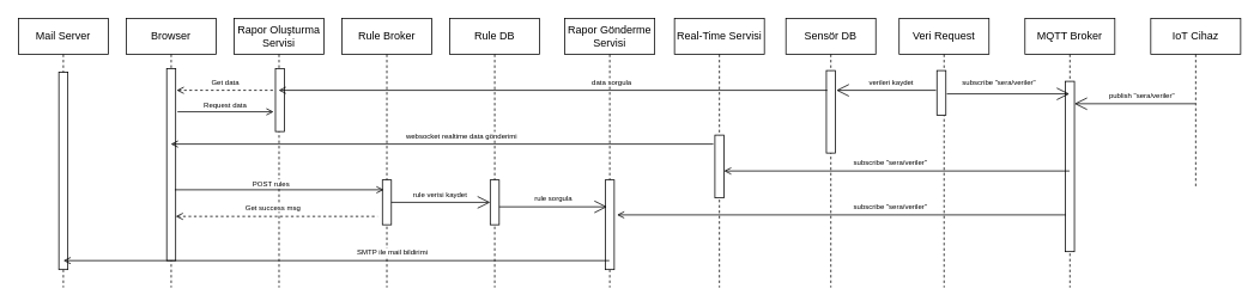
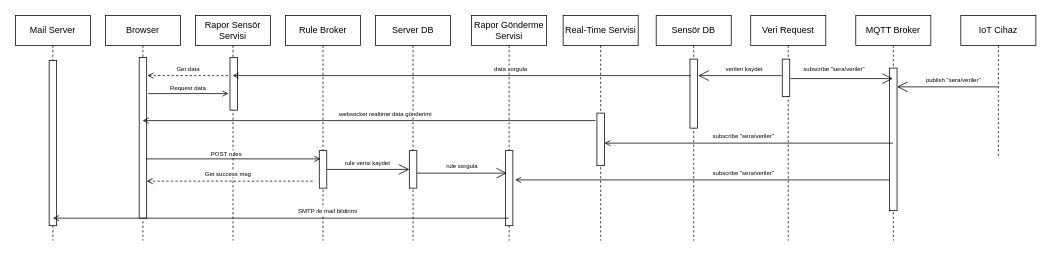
- <mxCell id="15" value="Rapor Oluşturma Servisi" style="shape=umlLifeline;perimeter=lifelinePerimeter;whiteSpace=wrap;html=1;container=1;dropTarget=0;collapsible=0;recursiveResize=0;outlineConnect=0;portConstraint=eastwest;newEdgeStyle={&quot;curved&quot;:0,&quot;rounded&quot;:0};" vertex="1" parent="1"><mxGeometry x="260" y="20" width="100" height="300" as="geometry" /></mxCell>
+ <mxCell id="15" value="Rapor Sensör Servisi" style="shape=umlLifeline;perimeter=lifelinePerimeter;whiteSpace=wrap;html=1;container=1;dropTarget=0;collapsible=0;recursiveResize=0;outlineConnect=0;portConstraint=eastwest;newEdgeStyle={&quot;curved&quot;:0,&quot;rounded&quot;:0};" vertex="1" parent="1"><mxGeometry x="260" y="20" width="100" height="300" as="geometry" /></mxCell>
- <mxCell id="29" value="Rule DB" style="shape=umlLifeline;perimeter=lifelinePerimeter;whiteSpace=wrap;html=1;container=1;dropTarget=0;collapsible=0;recursiveResize=0;outlineConnect=0;portConstraint=eastwest;newEdgeStyle={&quot;curved&quot;:0,&quot;rounded&quot;:0};" vertex="1" parent="1"><mxGeometry x="500" y="20" width="100" height="300" as="geometry" /></mxCell>
+ <mxCell id="29" value="Server DB" style="shape=umlLifeline;perimeter=lifelinePerimeter;whiteSpace=wrap;html=1;container=1;dropTarget=0;collapsible=0;recursiveResize=0;outlineConnect=0;portConstraint=eastwest;newEdgeStyle={&quot;curved&quot;:0,&quot;rounded&quot;:0};" vertex="1" parent="1"><mxGeometry x="500" y="20" width="100" height="300" as="geometry" /></mxCell>
